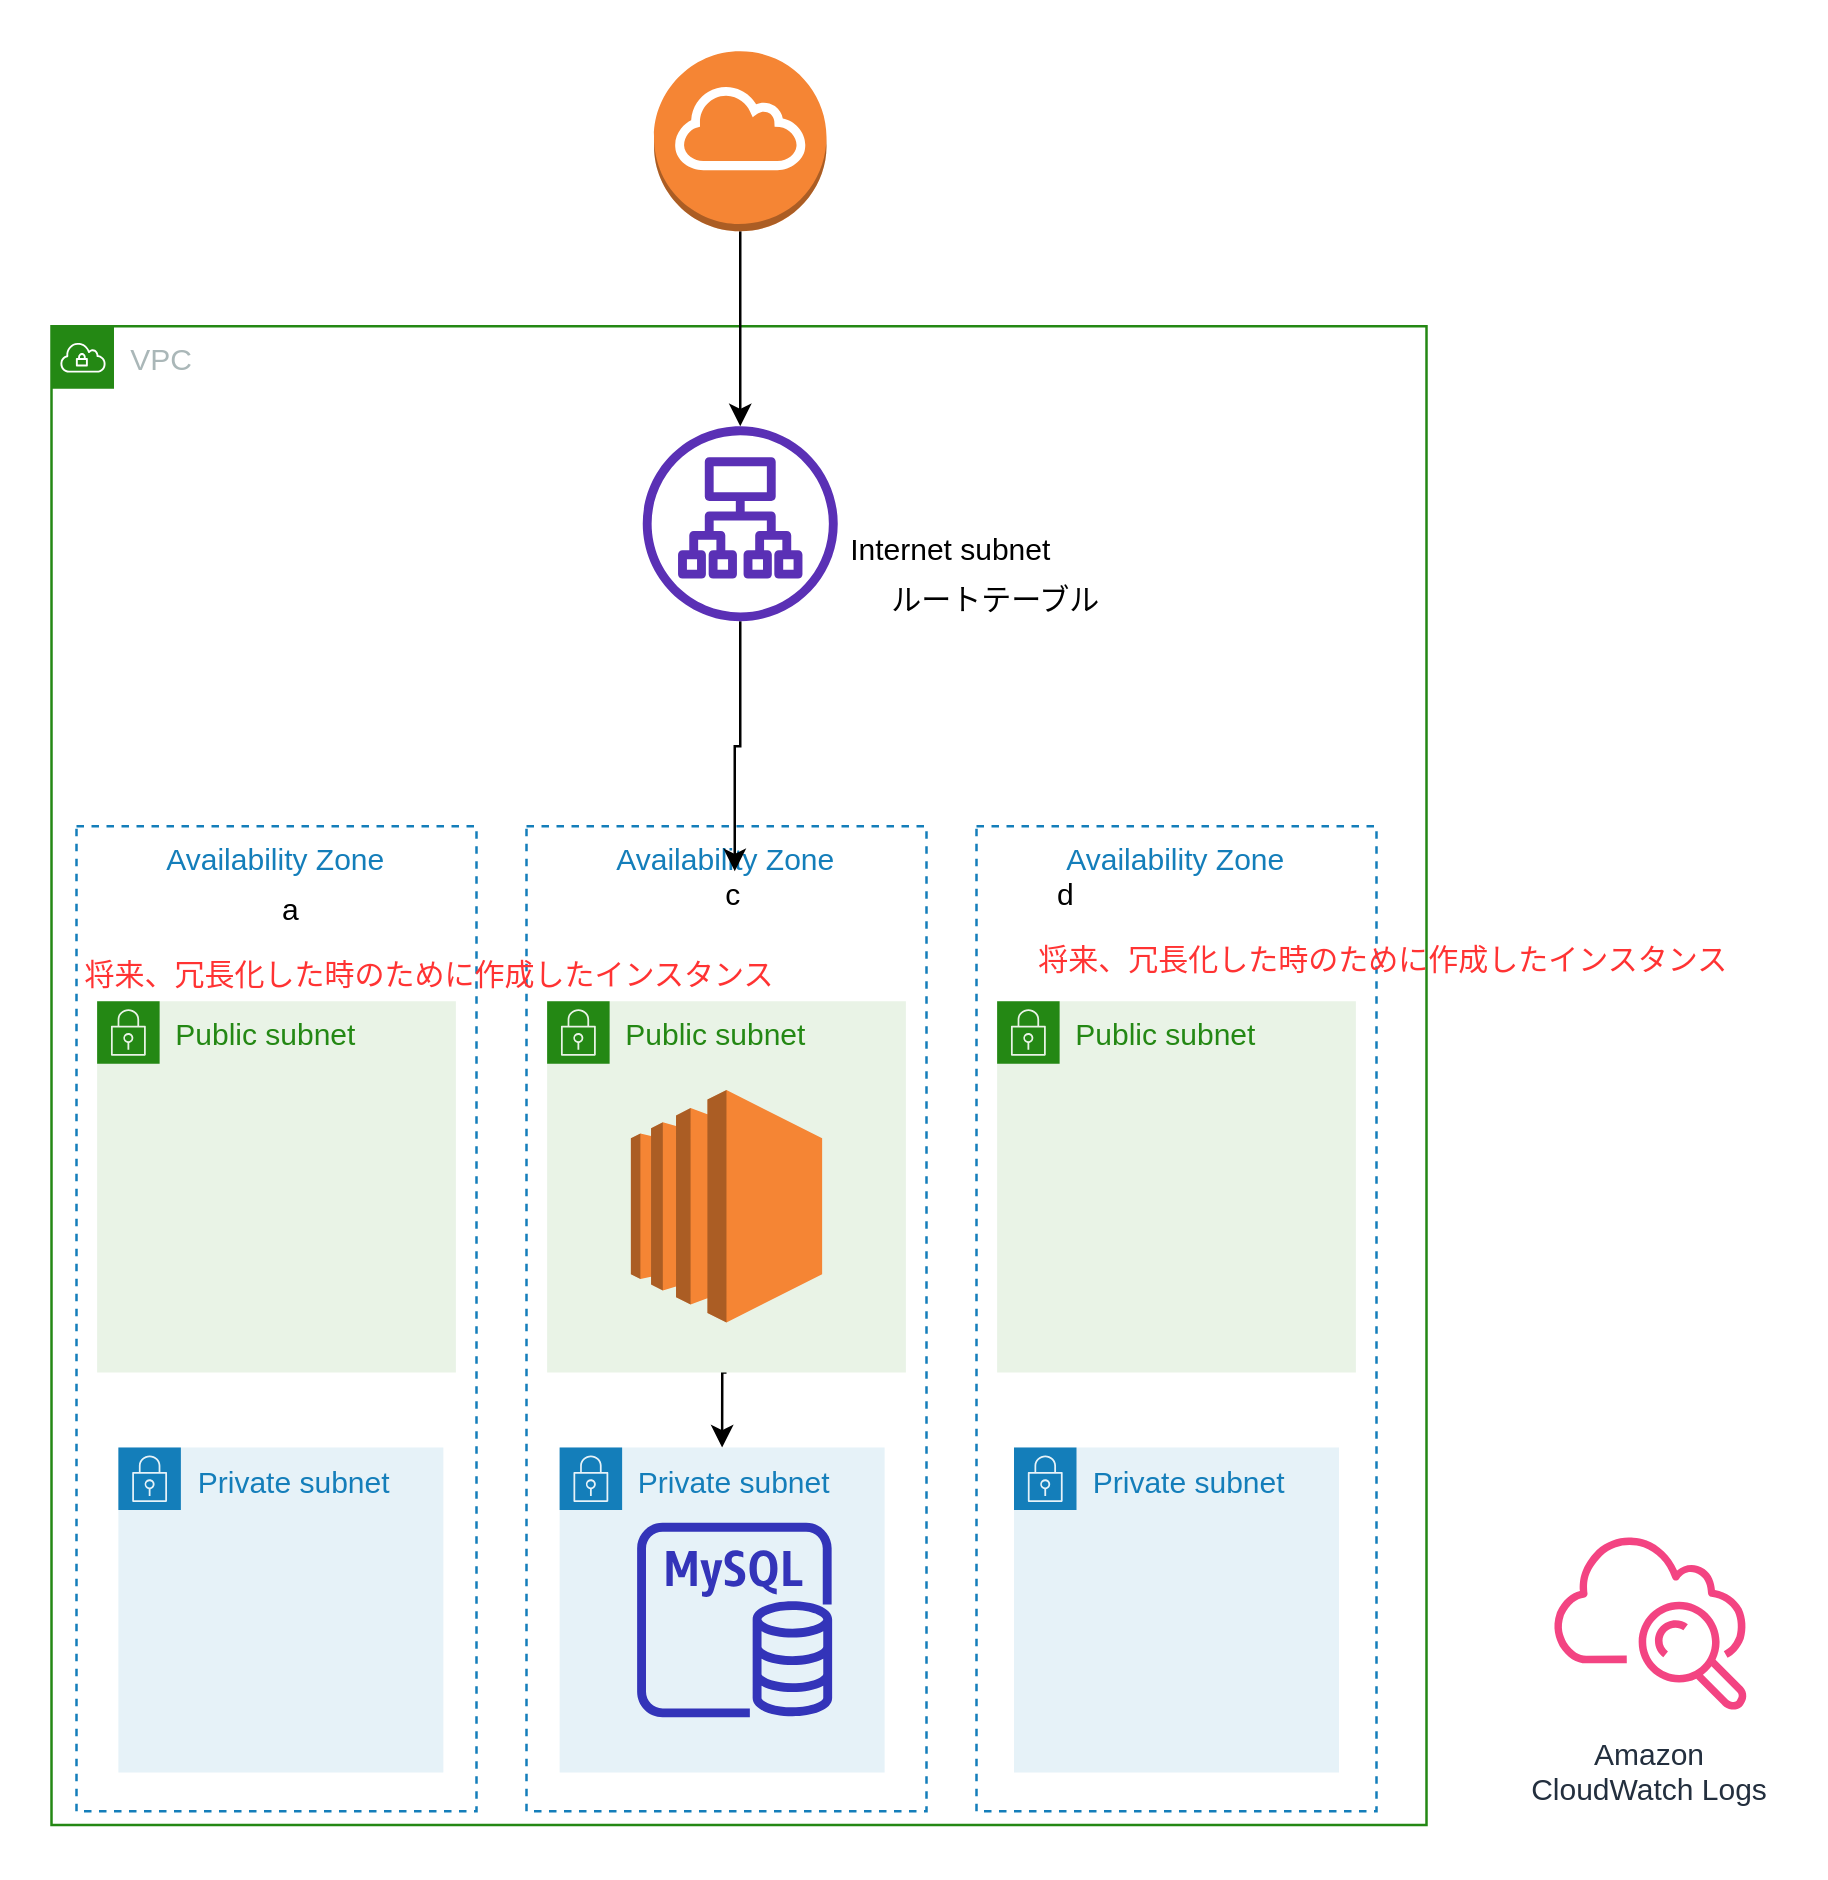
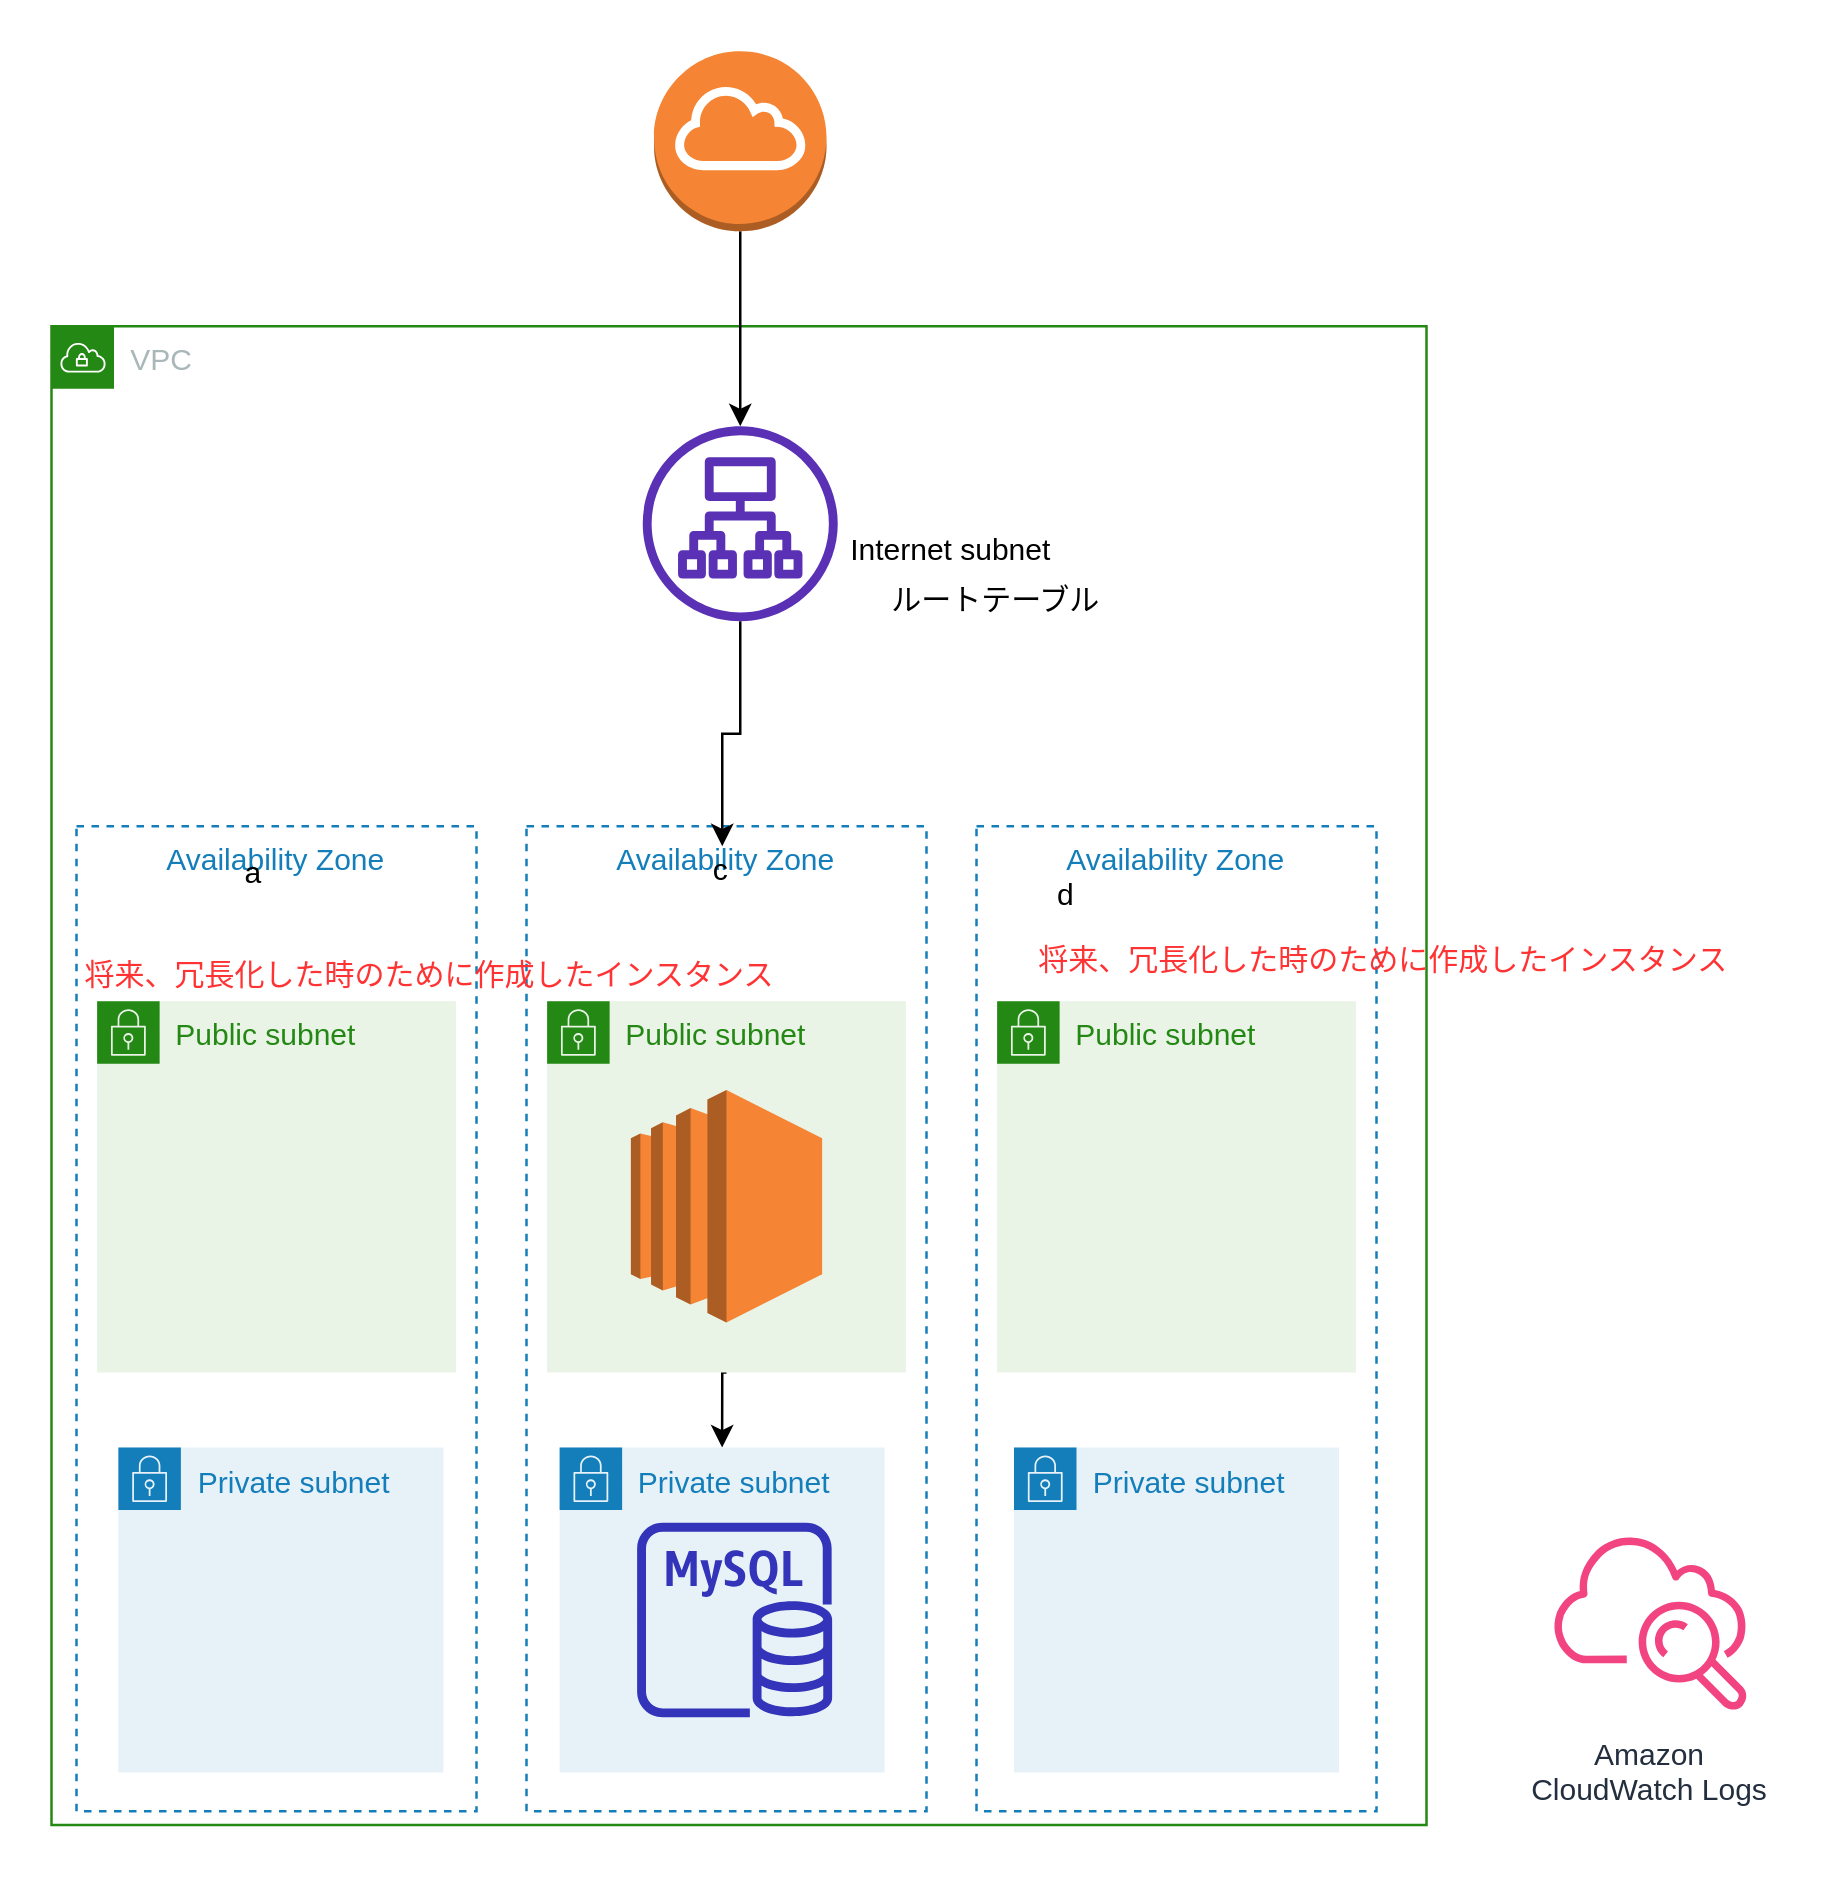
- <mxCell id="23" value="c" style="text;html=1;strokeColor=none;fillColor=none;align=center;verticalAlign=middle;whiteSpace=wrap;rounded=0;" parent="1" vertex="1"><mxGeometry x="273.25" y="348" width="40" height="20" as="geometry" /></mxCell>
+ <mxCell id="23" value="c" style="text;html=1;strokeColor=none;fillColor=none;align=center;verticalAlign=middle;whiteSpace=wrap;rounded=0;" parent="1" vertex="1"><mxGeometry x="268.25" y="338" width="40" height="20" as="geometry" /></mxCell>
- <mxCell id="22" value="a" style="text;html=1;strokeColor=none;fillColor=none;align=center;verticalAlign=middle;whiteSpace=wrap;rounded=0;" parent="1" vertex="1"><mxGeometry x="95.88" y="354" width="40" height="20" as="geometry" /></mxCell>
+ <mxCell id="22" value="a" style="text;html=1;strokeColor=none;fillColor=none;align=center;verticalAlign=middle;whiteSpace=wrap;rounded=0;" parent="1" vertex="1"><mxGeometry x="80.88" y="339" width="40" height="20" as="geometry" /></mxCell>
